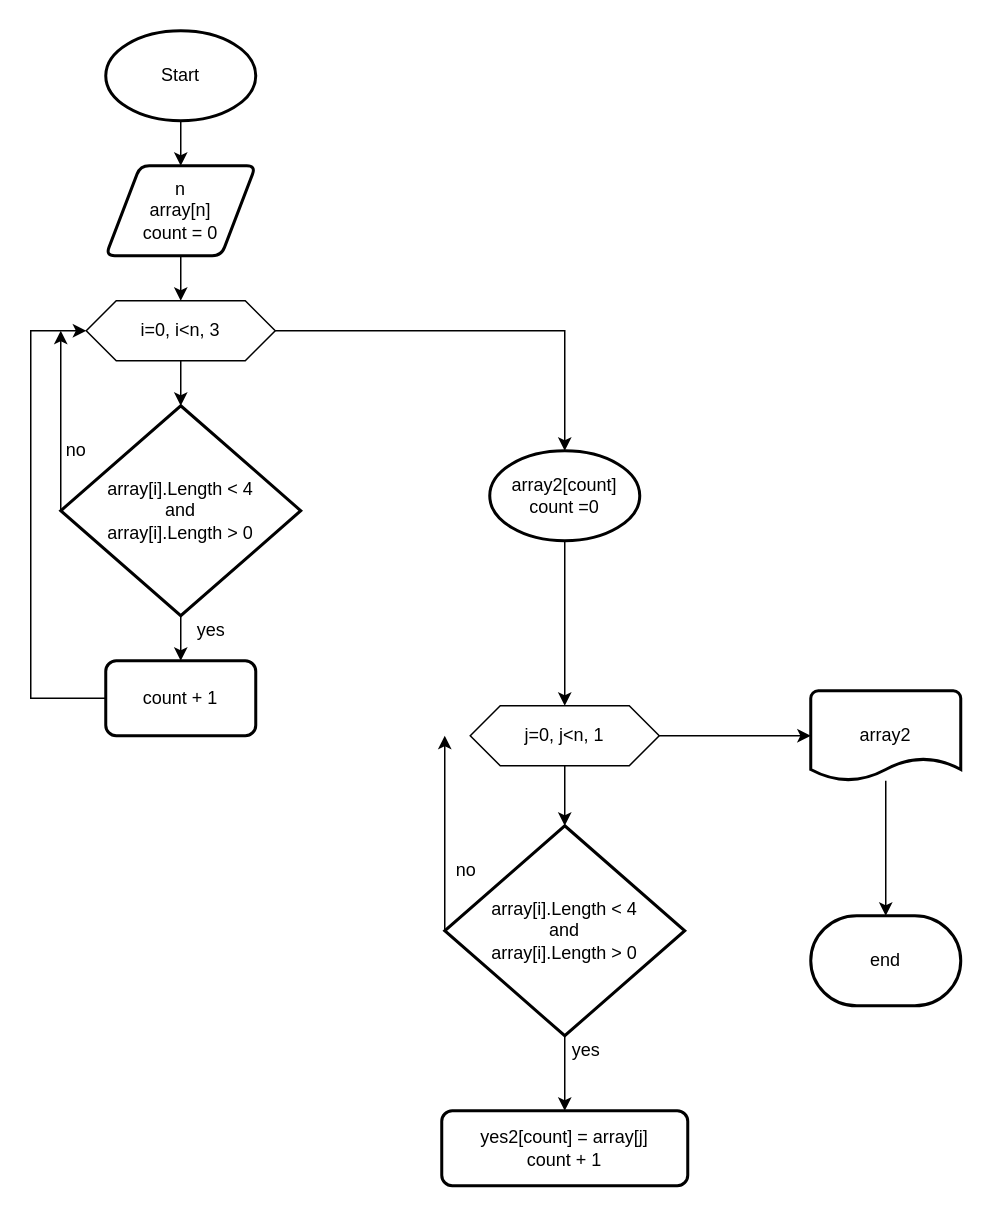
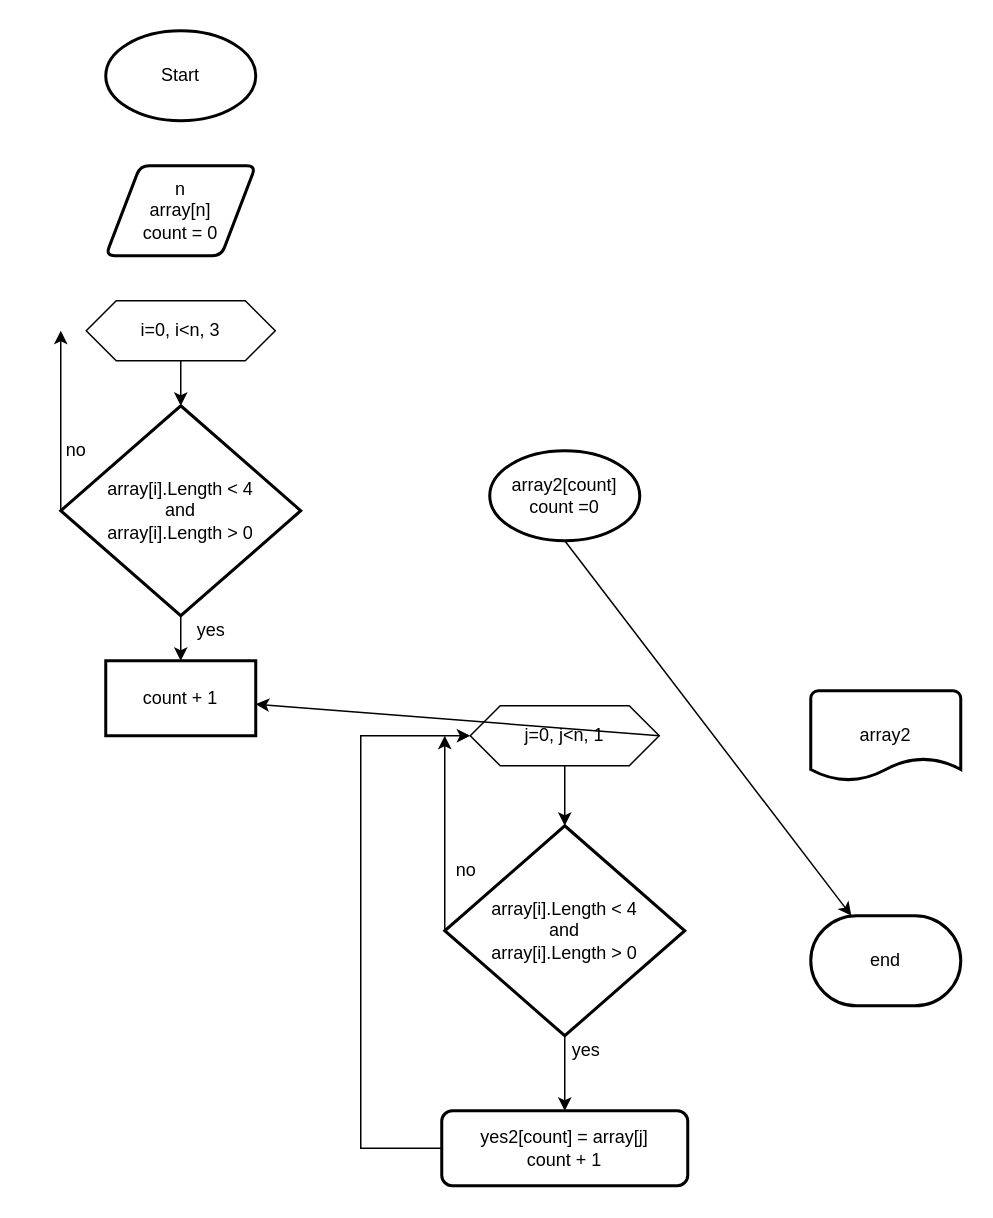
- <mxCell id="2" value="" style="edgeStyle=orthogonalEdgeStyle;rounded=0;orthogonalLoop=1;jettySize=auto;html=1;" edge="1" parent="1" source="3" target="4"><mxGeometry relative="1" as="geometry" /></mxCell>
- <mxCell id="17" value="" style="endArrow=classic;html=1;rounded=0;exitX=0.5;exitY=1;exitDx=0;exitDy=0;entryX=0.5;entryY=0;entryDx=0;entryDy=0;" edge="1" parent="1" source="4" target="6"><mxGeometry width="50" height="50" relative="1" as="geometry"><mxPoint x="360" y="280" as="sourcePoint" /><mxPoint x="410" y="230" as="targetPoint" /></mxGeometry></mxCell>
- <mxCell id="19" value="" style="endArrow=classic;html=1;rounded=0;exitX=1;exitY=0.5;exitDx=0;exitDy=0;entryX=0.5;entryY=0;entryDx=0;entryDy=0;" edge="1" parent="1" source="6" target="10"><mxGeometry width="50" height="50" relative="1" as="geometry"><mxPoint x="360" y="280" as="sourcePoint" /><mxPoint x="410" y="230" as="targetPoint" /><Array as="points"><mxPoint x="376" y="220" /></Array></mxGeometry></mxCell>
- <mxCell id="20" value="" style="endArrow=classic;html=1;rounded=0;exitX=0;exitY=0.5;exitDx=0;exitDy=0;entryX=0;entryY=0.5;entryDx=0;entryDy=0;" edge="1" parent="1" source="5" target="6"><mxGeometry width="50" height="50" relative="1" as="geometry"><mxPoint x="360" y="280" as="sourcePoint" /><mxPoint x="410" y="230" as="targetPoint" /><Array as="points"><mxPoint x="20" y="465" /><mxPoint x="20" y="220" /></Array></mxGeometry></mxCell>
- <mxCell id="24" value="" style="endArrow=classic;html=1;rounded=0;exitX=0.5;exitY=1;exitDx=0;exitDy=0;entryX=0.5;entryY=0;entryDx=0;entryDy=0;" edge="1" parent="1" source="10" target="7"><mxGeometry width="50" height="50" relative="1" as="geometry"><mxPoint x="360" y="280" as="sourcePoint" /><mxPoint x="410" y="230" as="targetPoint" /></mxGeometry></mxCell>
+ <mxCell id="24" value="" style="endArrow=classic;html=1;rounded=0;exitX=0.5;exitY=1;exitDx=0;exitDy=0;" edge="1" parent="1" source="10" target="16"><mxGeometry width="50" height="50" relative="1" as="geometry"><mxPoint x="360" y="280" as="sourcePoint" /><mxPoint x="410" y="230" as="targetPoint" /></mxGeometry></mxCell>
- <mxCell id="5" value="count + 1" style="rounded=1;whiteSpace=wrap;html=1;absoluteArcSize=1;arcSize=14;strokeWidth=2;" vertex="1" parent="1"><mxGeometry x="70" y="440" width="100" height="50" as="geometry" /></mxCell>
+ <mxCell id="5" value="count + 1" style="whiteSpace=wrap;html=1;absoluteArcSize=1;arcSize=14;strokeWidth=2;rounded=0;" vertex="1" parent="1"><mxGeometry x="70" y="440" width="100" height="50" as="geometry" /></mxCell>
- <mxCell id="30" value="" style="endArrow=classic;html=1;rounded=0;exitX=1;exitY=0.5;exitDx=0;exitDy=0;entryX=0;entryY=0.5;entryDx=0;entryDy=0;entryPerimeter=0;" edge="1" parent="1" source="7" target="15"><mxGeometry width="50" height="50" relative="1" as="geometry"><mxPoint x="360" y="580" as="sourcePoint" /><mxPoint x="410" y="530" as="targetPoint" /></mxGeometry></mxCell>
+ <mxCell id="30" value="" style="endArrow=classic;html=1;rounded=0;exitX=1;exitY=0.5;exitDx=0;exitDy=0;" edge="1" parent="1" source="7" target="5"><mxGeometry width="50" height="50" relative="1" as="geometry"><mxPoint x="360" y="580" as="sourcePoint" /><mxPoint x="410" y="530" as="targetPoint" /></mxGeometry></mxCell>
- <mxCell id="14" value="" style="edgeStyle=orthogonalEdgeStyle;rounded=0;orthogonalLoop=1;jettySize=auto;html=1;" edge="1" parent="1" source="15" target="16"><mxGeometry relative="1" as="geometry" /></mxCell>
+ <mxCell id="26" value="" style="endArrow=classic;html=1;rounded=0;exitX=0;exitY=0.5;exitDx=0;exitDy=0;entryX=0;entryY=0.5;entryDx=0;entryDy=0;" edge="1" parent="1" source="13" target="7"><mxGeometry width="50" height="50" relative="1" as="geometry"><mxPoint x="360" y="580" as="sourcePoint" /><mxPoint x="410" y="530" as="targetPoint" /><Array as="points"><mxPoint x="240" y="765" /><mxPoint x="240" y="490" /></Array></mxGeometry></mxCell>
